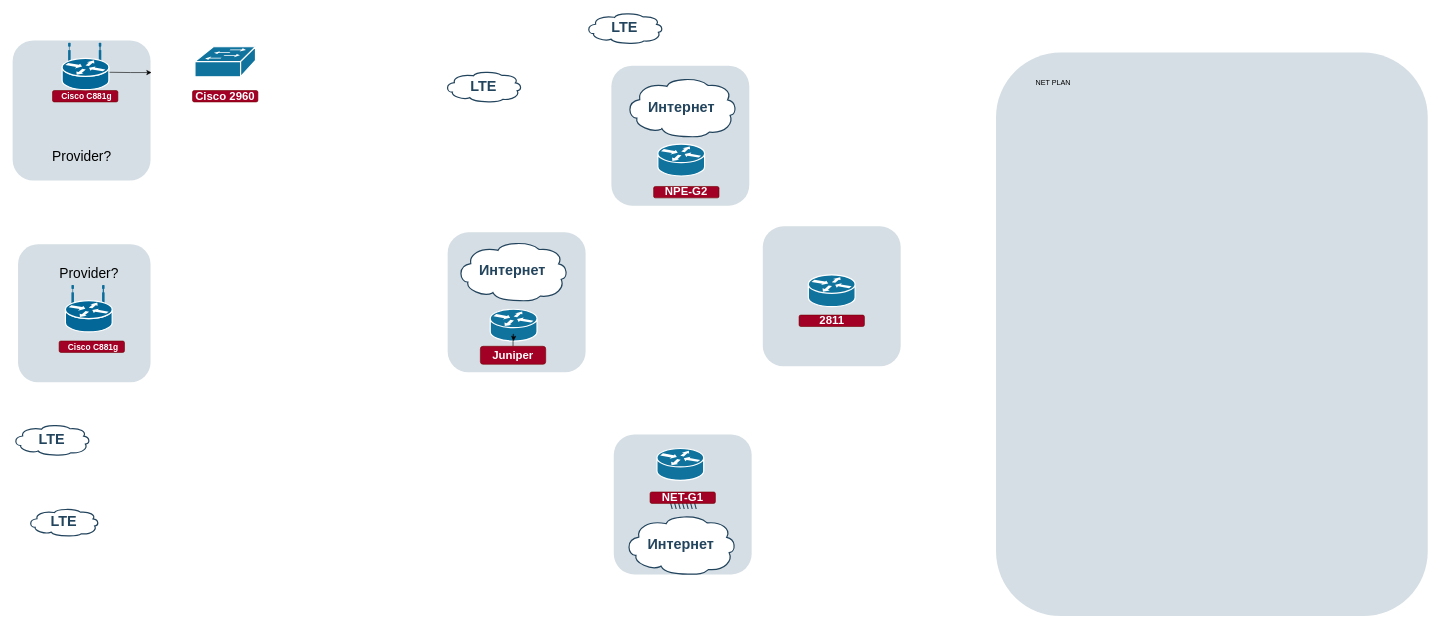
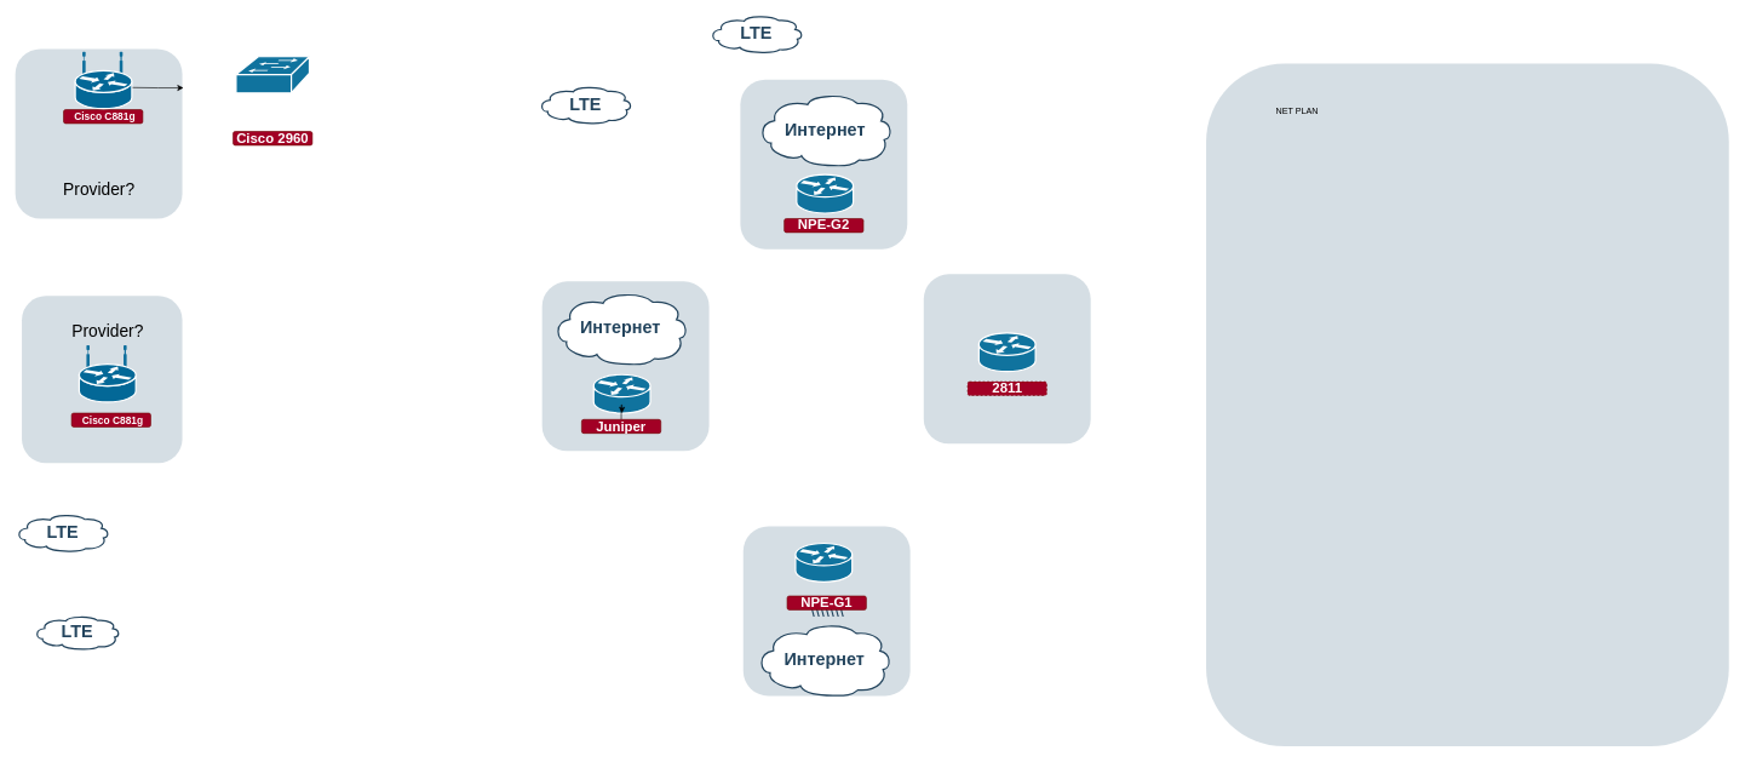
- <mxCell id="30" value="NET PLAN" style="text;html=1;align=center;verticalAlign=middle;resizable=0;points=[];autosize=1;strokeColor=none;fillColor=none;" vertex="1" parent="1"><mxGeometry x="1715" y="122" width="80" height="30" as="geometry" /></mxCell>
+ <mxCell id="30" value="NET PLAN" style="text;html=1;align=center;verticalAlign=middle;resizable=0;points=[];autosize=1;strokeColor=none;fillColor=none;" vertex="1" parent="1"><mxGeometry x="1745" y="137" width="80" height="30" as="geometry" /></mxCell>
- <mxCell id="16" value="&lt;font style=&quot;font-size: 19px;&quot;&gt;Cisco 2960&lt;/font&gt;" style="rounded=1;whiteSpace=wrap;html=1;strokeColor=#6F0000;fillColor=#a20025;fontSize=14;fontColor=#ffffff;align=center;fontStyle=1" vertex="1" parent="1"><mxGeometry x="320" y="150.5" width="109" height="19" as="geometry" /></mxCell>
+ <mxCell id="16" value="&lt;font style=&quot;font-size: 19px;&quot;&gt;Cisco 2960&lt;/font&gt;" style="rounded=1;whiteSpace=wrap;html=1;strokeColor=#6F0000;fillColor=#a20025;fontSize=14;fontColor=#ffffff;align=center;fontStyle=1" vertex="1" parent="1"><mxGeometry x="320" y="180.5" width="109" height="19" as="geometry" /></mxCell>
- <mxCell id="18" value="&lt;span style=&quot;font-size: 19px;&quot;&gt;NPE-G2&lt;/span&gt;" style="rounded=1;whiteSpace=wrap;html=1;strokeColor=#6F0000;fillColor=#a20025;fontSize=14;fontColor=#ffffff;align=center;fontStyle=1" vertex="1" parent="1"><mxGeometry x="1089" y="310.5" width="109" height="19" as="geometry" /></mxCell>
+ <mxCell id="18" value="&lt;span style=&quot;font-size: 19px;&quot;&gt;NPE-G2&lt;/span&gt;" style="rounded=1;whiteSpace=wrap;html=1;strokeColor=#6F0000;fillColor=#a20025;fontSize=14;fontColor=#ffffff;align=center;fontStyle=1" vertex="1" parent="1"><mxGeometry x="1079" y="300.5" width="109" height="19" as="geometry" /></mxCell>
- <mxCell id="17" value="&lt;font style=&quot;font-size: 19px;&quot;&gt;2811&lt;/font&gt;" style="rounded=1;whiteSpace=wrap;html=1;strokeColor=#6F0000;fillColor=#a20025;fontSize=14;fontColor=#ffffff;align=center;fontStyle=1" vertex="1" parent="1"><mxGeometry x="1331.5" y="525" width="109" height="19" as="geometry" /></mxCell>
+ <mxCell id="17" value="&lt;font style=&quot;font-size: 19px;&quot;&gt;2811&lt;/font&gt;" style="rounded=1;whiteSpace=wrap;html=1;strokeColor=#6F0000;fillColor=#a20025;fontSize=14;fontColor=#ffffff;align=center;fontStyle=1;dashed=1;" vertex="1" parent="1"><mxGeometry x="1331.5" y="525" width="109" height="19" as="geometry" /></mxCell>
- <mxCell id="12" value="&lt;font style=&quot;font-size: 19px;&quot;&gt;Juniper&lt;/font&gt;" style="rounded=1;whiteSpace=wrap;html=1;strokeColor=#6F0000;fillColor=#a20025;fontSize=14;fontColor=#ffffff;align=center;fontStyle=1" vertex="1" parent="1"><mxGeometry x="800" y="577" width="109" height="30" as="geometry" /></mxCell>
+ <mxCell id="12" value="&lt;font style=&quot;font-size: 19px;&quot;&gt;Juniper&lt;/font&gt;" style="rounded=1;whiteSpace=wrap;html=1;strokeColor=#6F0000;fillColor=#a20025;fontSize=14;fontColor=#ffffff;align=center;fontStyle=1" vertex="1" parent="1"><mxGeometry x="800" y="577" width="109" height="19" as="geometry" /></mxCell>
- <mxCell id="19" value="&lt;span style=&quot;font-size: 19px;&quot;&gt;NET-G1&lt;/span&gt;" style="rounded=1;whiteSpace=wrap;html=1;strokeColor=#6F0000;fillColor=#a20025;fontSize=14;fontColor=#ffffff;align=center;fontStyle=1" vertex="1" parent="1"><mxGeometry x="1083" y="820" width="109" height="19" as="geometry" /></mxCell>
+ <mxCell id="19" value="&lt;span style=&quot;font-size: 19px;&quot;&gt;NPE-G1&lt;/span&gt;" style="rounded=1;whiteSpace=wrap;html=1;strokeColor=#6F0000;fillColor=#a20025;fontSize=14;fontColor=#ffffff;align=center;fontStyle=1" vertex="1" parent="1"><mxGeometry x="1083" y="820" width="109" height="19" as="geometry" /></mxCell>
